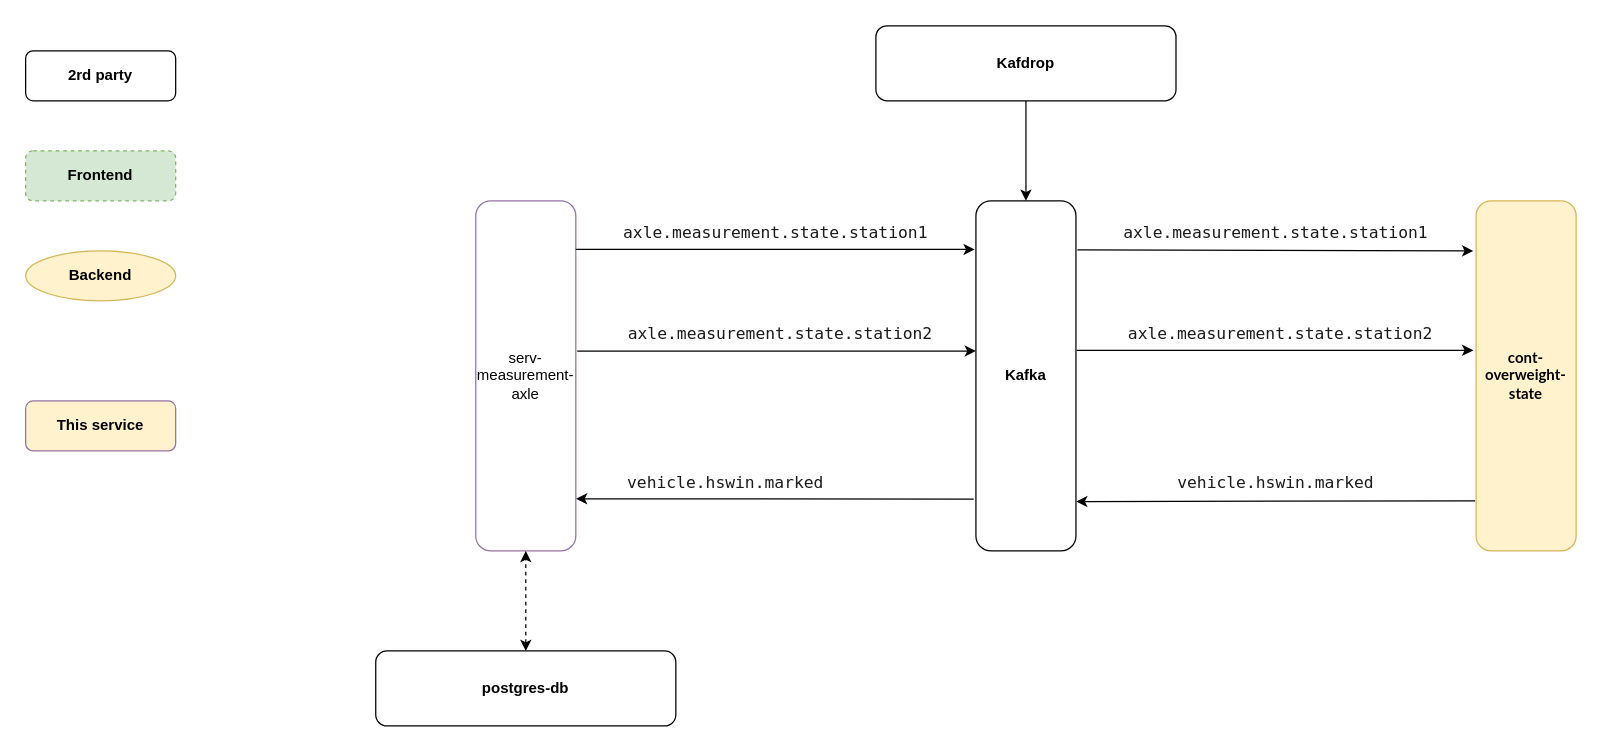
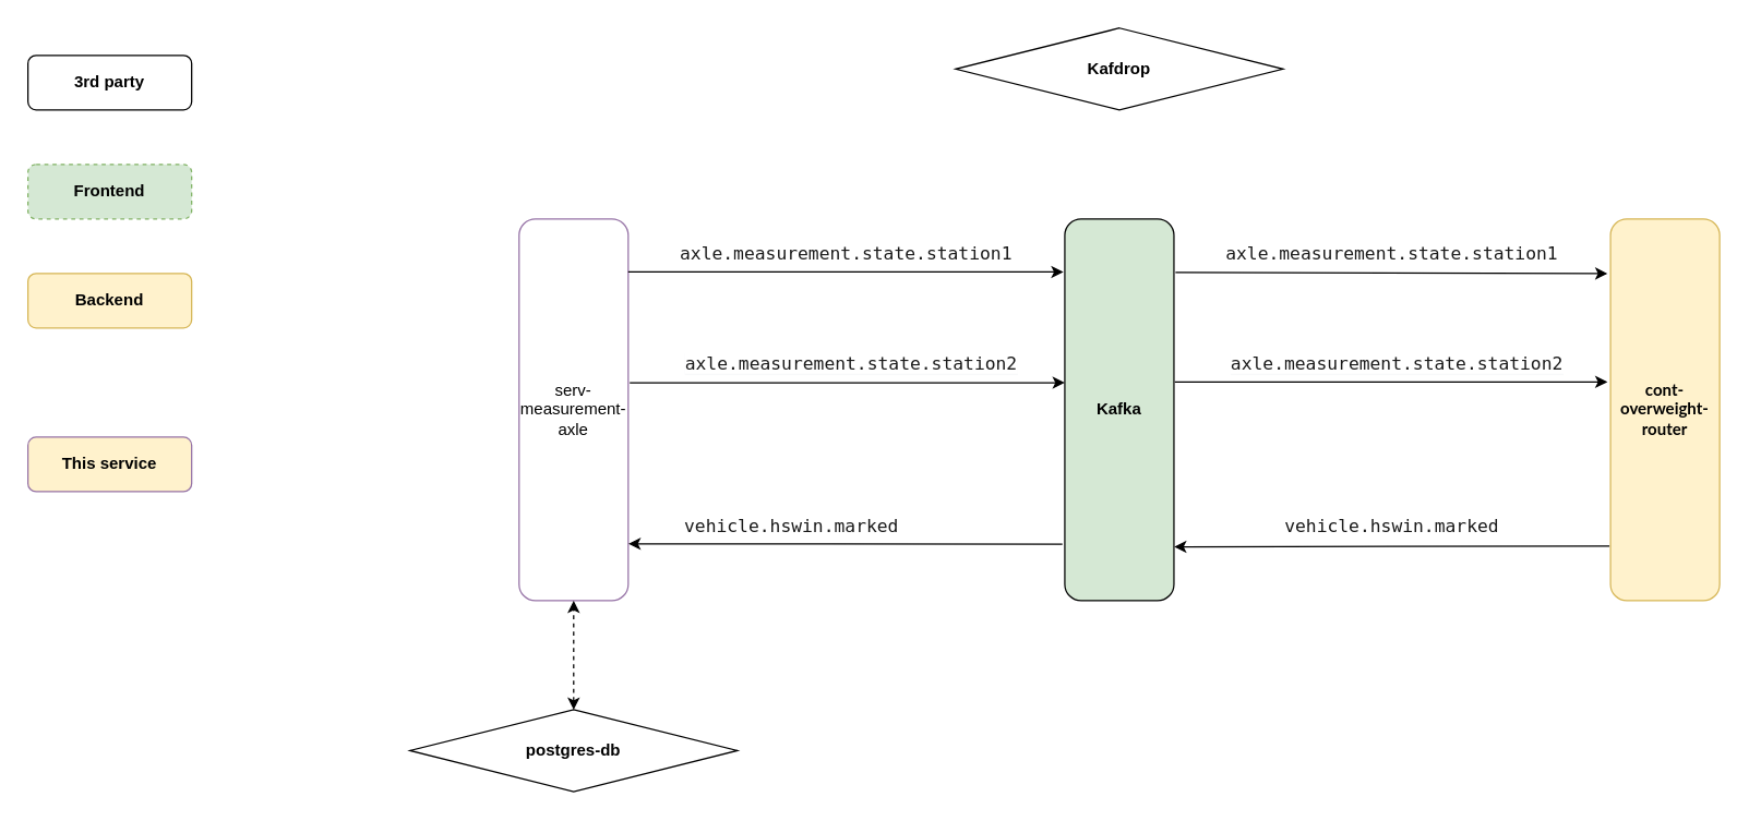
- <mxCell id="5" value="&lt;b&gt;Kafdrop&lt;/b&gt;" style="rounded=1;whiteSpace=wrap;html=1;" vertex="1" parent="1"><mxGeometry x="700" y="20" width="240" height="60" as="geometry" /></mxCell>
+ <mxCell id="5" value="&lt;b&gt;Kafdrop&lt;/b&gt;" style="rhombus;whiteSpace=wrap;html=1;" vertex="1" parent="1"><mxGeometry x="700" y="20" width="240" height="60" as="geometry" /></mxCell>
- <mxCell id="10" value="&lt;b&gt;2rd party&lt;/b&gt;" style="rounded=1;whiteSpace=wrap;html=1;" vertex="1" parent="1"><mxGeometry x="20" y="40" width="120" height="40" as="geometry" /></mxCell>
+ <mxCell id="10" value="&lt;b&gt;3rd party&lt;/b&gt;" style="rounded=1;whiteSpace=wrap;html=1;" vertex="1" parent="1"><mxGeometry x="20" y="40" width="120" height="40" as="geometry" /></mxCell>
- <mxCell id="7" value="" style="endArrow=classic;html=1;rounded=0;fontColor=#1A1A1A;entryX=0.5;entryY=0;entryDx=0;entryDy=0;" edge="1" parent="1" source="5" target="6"><mxGeometry width="50" height="50" relative="1" as="geometry"><mxPoint x="700" y="350" as="sourcePoint" /><mxPoint x="750" y="300" as="targetPoint" /></mxGeometry></mxCell>
- <mxCell id="3" value="&lt;b&gt;Backend&lt;/b&gt;" style="ellipse;whiteSpace=wrap;html=1;fillColor=#fff2cc;strokeColor=#d6b656;" vertex="1" parent="1"><mxGeometry x="20" y="200" width="120" height="40" as="geometry" /></mxCell>
+ <mxCell id="3" value="&lt;b&gt;Backend&lt;/b&gt;" style="rounded=1;whiteSpace=wrap;html=1;fillColor=#fff2cc;strokeColor=#d6b656;" vertex="1" parent="1"><mxGeometry x="20" y="200" width="120" height="40" as="geometry" /></mxCell>
- <mxCell id="6" value="&lt;b&gt;Kafka&lt;/b&gt;" style="rounded=1;whiteSpace=wrap;html=1;" vertex="1" parent="1"><mxGeometry x="780" y="160" width="80" height="280" as="geometry" /></mxCell>
+ <mxCell id="6" value="&lt;b&gt;Kafka&lt;/b&gt;" style="rounded=1;whiteSpace=wrap;html=1;fillColor=#d5e8d4;" vertex="1" parent="1"><mxGeometry x="780" y="160" width="80" height="280" as="geometry" /></mxCell>
- <mxCell id="8" value="&lt;span style=&quot;font-family: &amp;#34;lato&amp;#34; , &amp;#34;arial&amp;#34;&quot;&gt;&lt;b&gt;&lt;font style=&quot;font-size: 12px&quot;&gt;cont-overweight-state&lt;/font&gt;&lt;/b&gt;&lt;/span&gt;" style="rounded=1;whiteSpace=wrap;html=1;fillColor=#fff2cc;strokeColor=#d6b656;" vertex="1" parent="1"><mxGeometry x="1180" y="160" width="80" height="280" as="geometry" /></mxCell>
+ <mxCell id="8" value="&lt;span style=&quot;font-family: &amp;#34;lato&amp;#34; , &amp;#34;arial&amp;#34;&quot;&gt;&lt;b&gt;&lt;font style=&quot;font-size: 12px&quot;&gt;cont-overweight-router&lt;/font&gt;&lt;/b&gt;&lt;/span&gt;" style="rounded=1;whiteSpace=wrap;html=1;fillColor=#fff2cc;strokeColor=#d6b656;" vertex="1" parent="1"><mxGeometry x="1180" y="160" width="80" height="280" as="geometry" /></mxCell>
- <mxCell id="18" value="&lt;b&gt;postgres-db&lt;/b&gt;" style="rounded=1;whiteSpace=wrap;html=1;" vertex="1" parent="1"><mxGeometry x="300" y="520" width="240" height="60" as="geometry" /></mxCell>
+ <mxCell id="18" value="&lt;b&gt;postgres-db&lt;/b&gt;" style="rhombus;whiteSpace=wrap;html=1;" vertex="1" parent="1"><mxGeometry x="300" y="520" width="240" height="60" as="geometry" /></mxCell>
